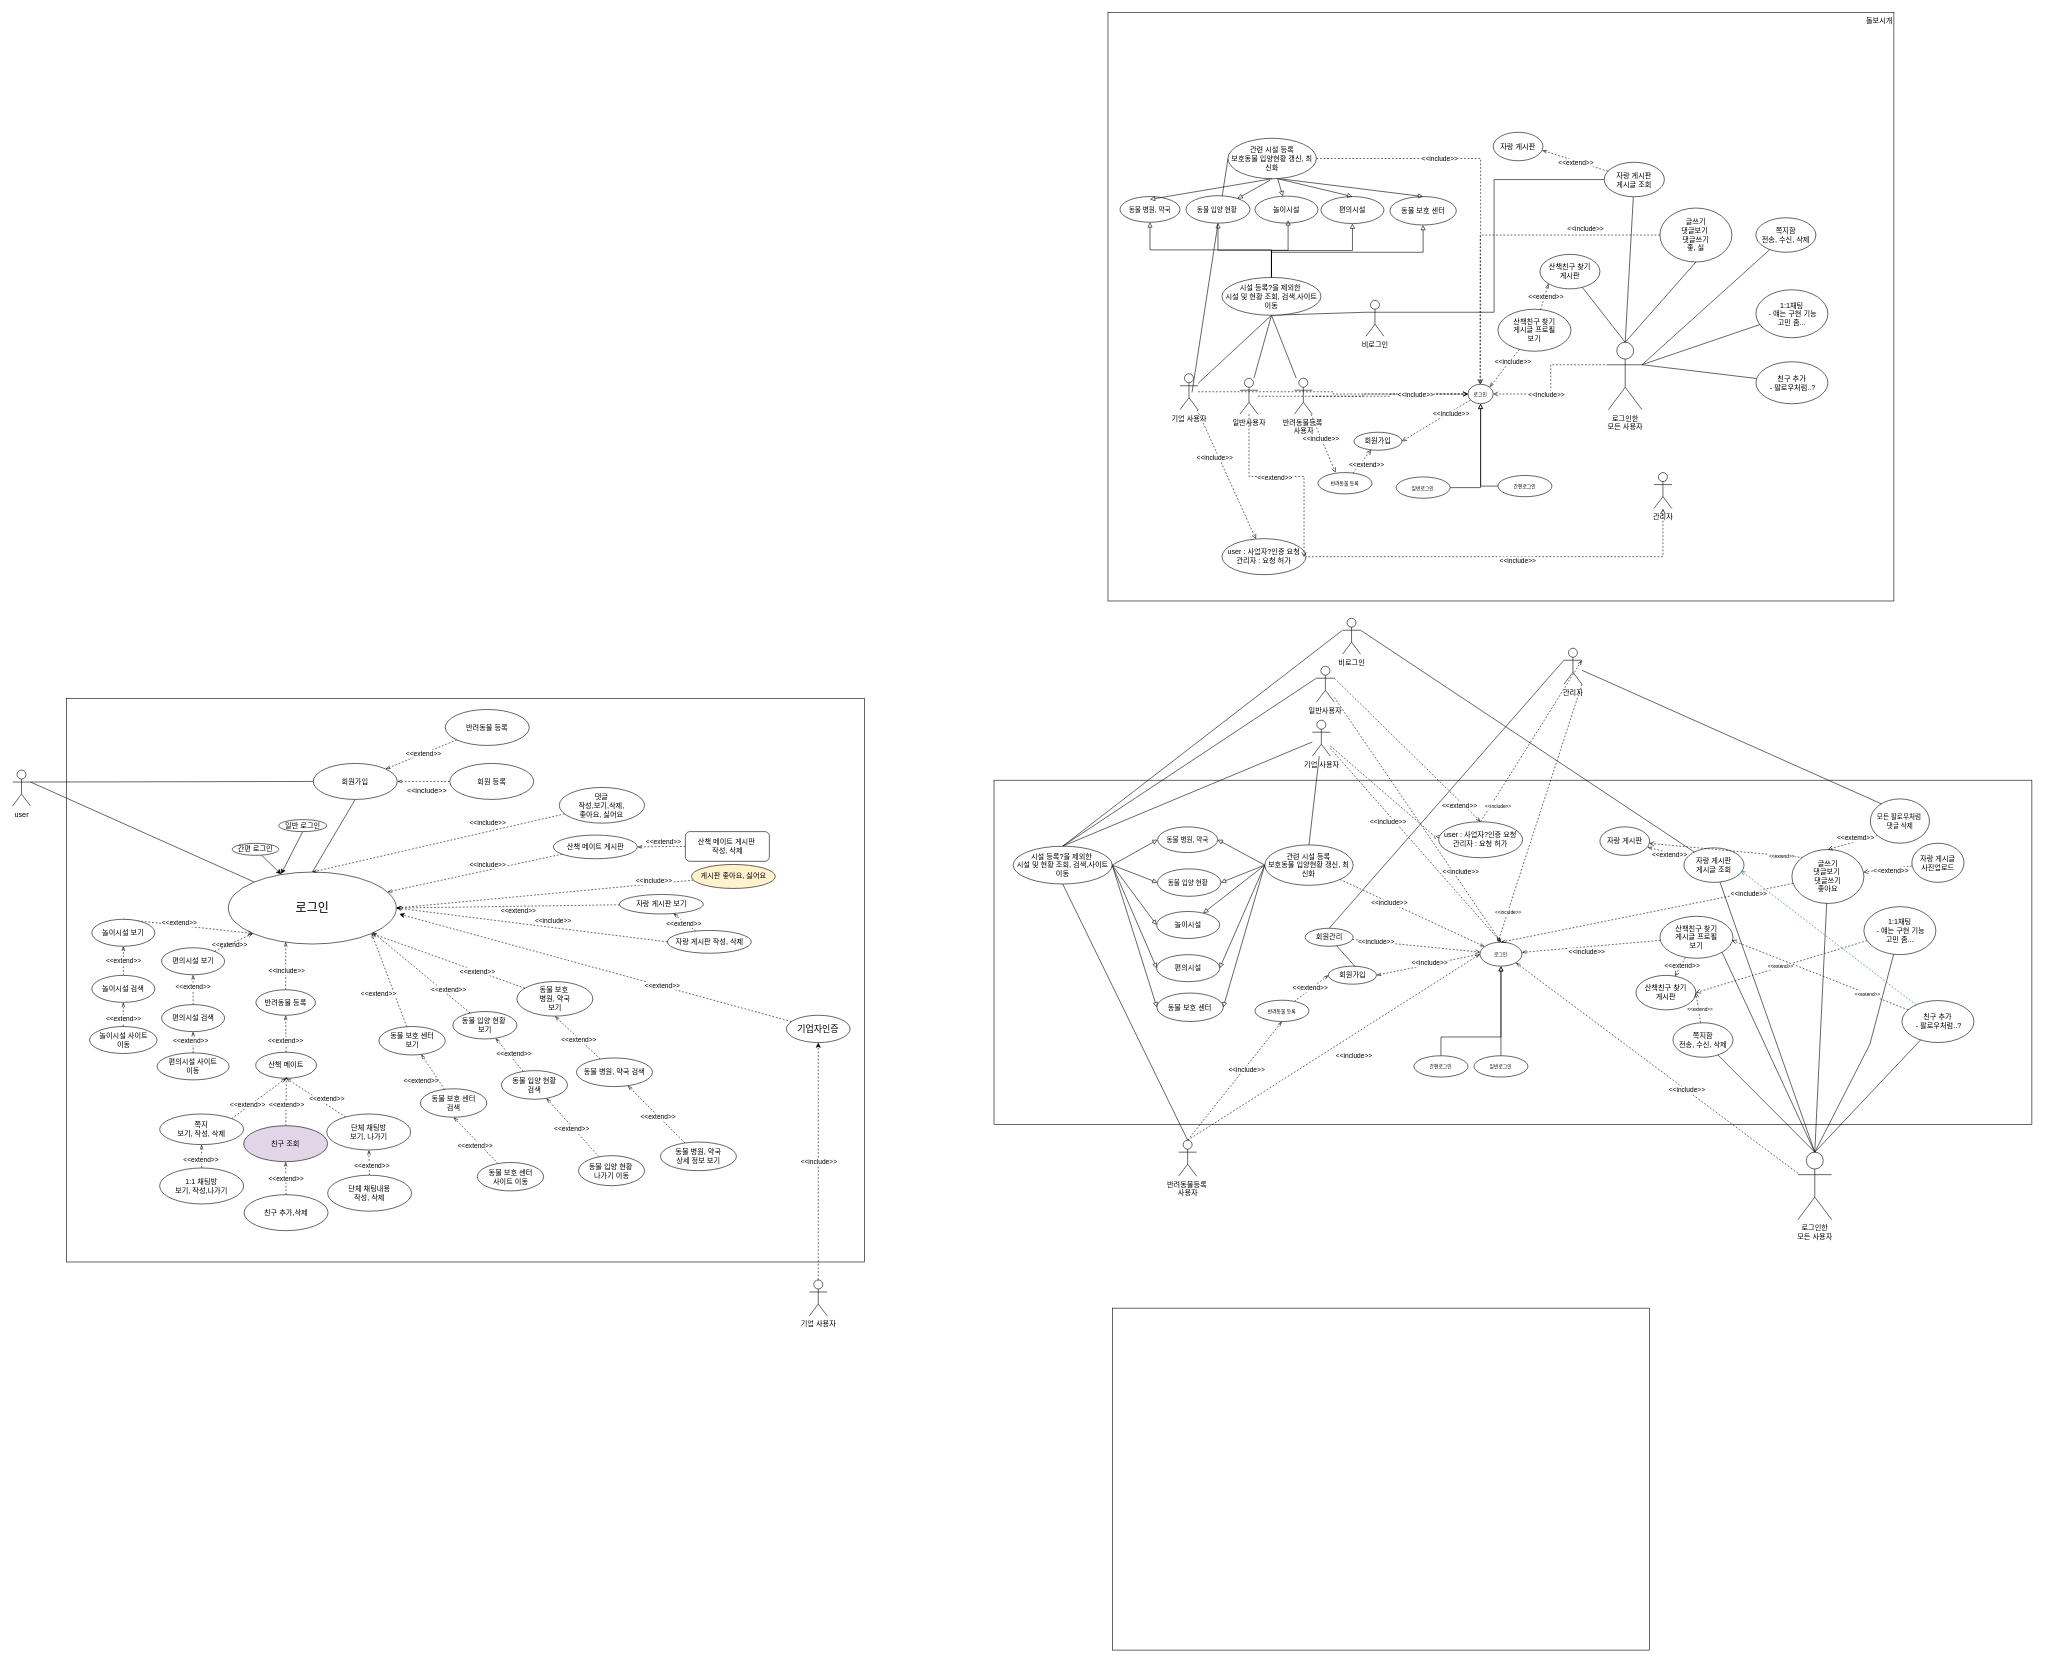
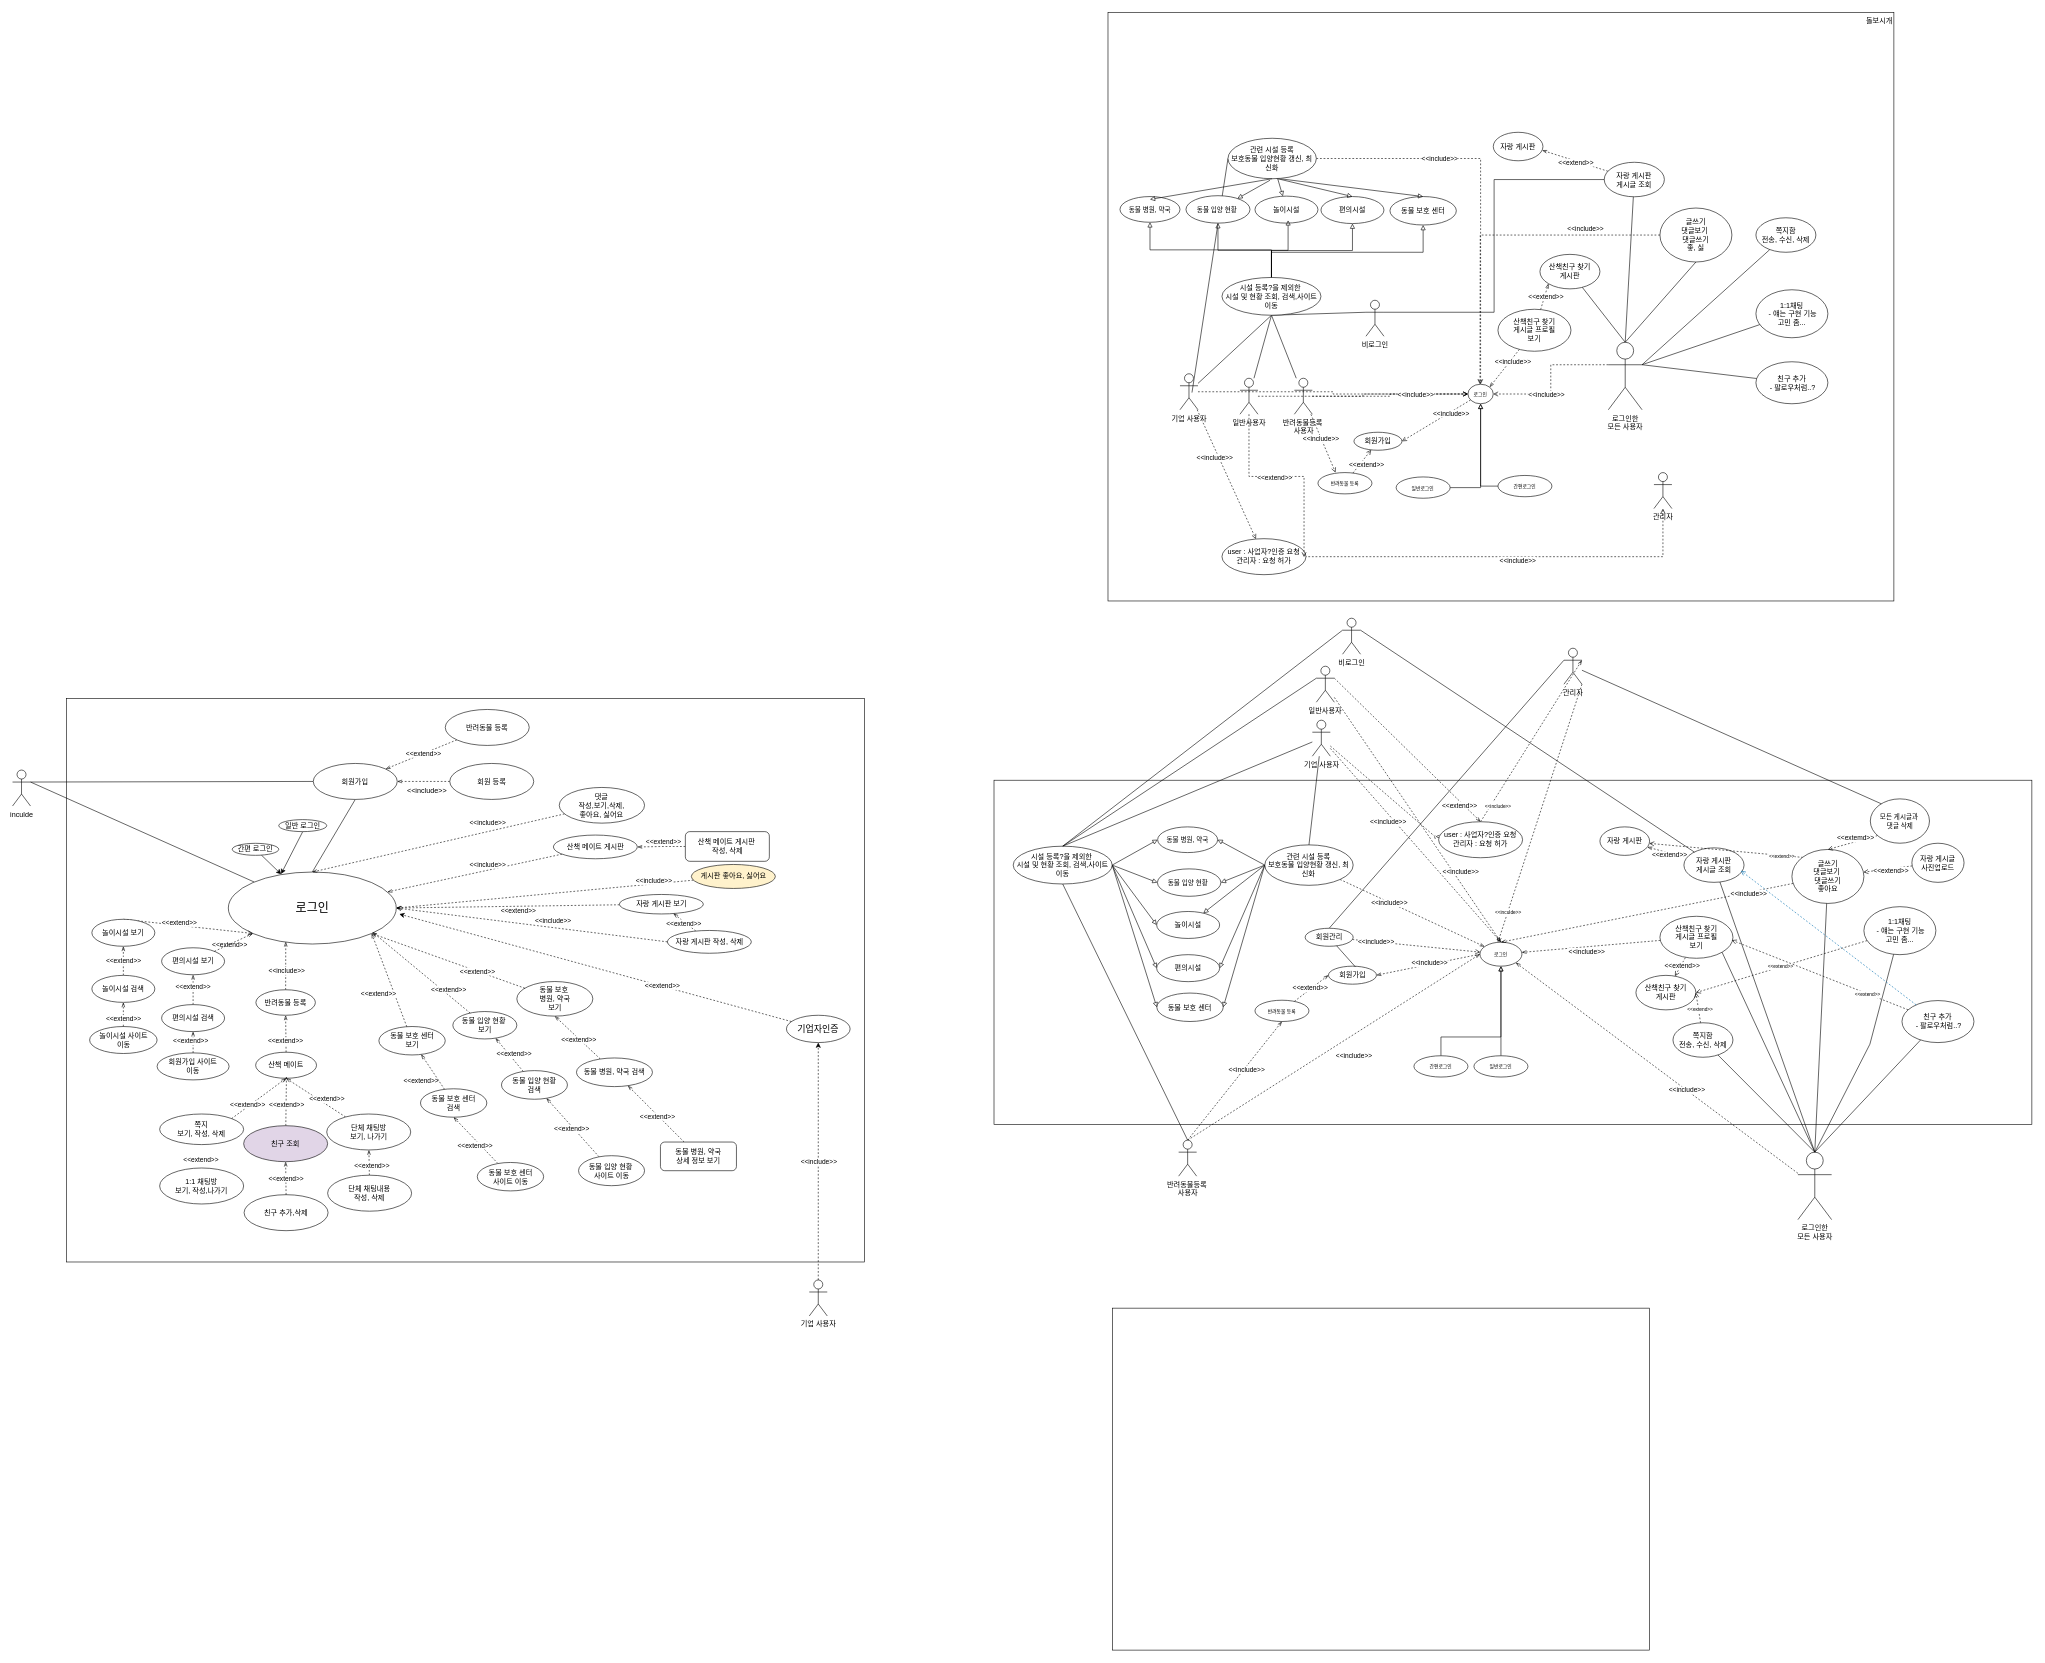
- <mxCell id="12" value="user" style="shape=umlActor;verticalLabelPosition=bottom;verticalAlign=top;html=1;outlineConnect=0;" parent="1" vertex="1"><mxGeometry x="20" y="1283.07" width="30" height="60" as="geometry" /></mxCell>
+ <mxCell id="12" value="inculde" style="shape=umlActor;verticalLabelPosition=bottom;verticalAlign=top;html=1;outlineConnect=0;" parent="1" vertex="1"><mxGeometry x="20" y="1283.07" width="30" height="60" as="geometry" /></mxCell>
- <mxCell id="293" value="&lt;font style=&quot;font-size: 11px;&quot;&gt;모든 팔로우처럼&amp;nbsp;&lt;/font&gt;&lt;div&gt;&lt;font style=&quot;font-size: 11px;&quot;&gt;댓글 &lt;/font&gt;&lt;span style=&quot;font-size: 11px; background-color: initial;&quot;&gt;삭제&lt;/span&gt;&lt;/div&gt;" style="ellipse;whiteSpace=wrap;html=1;" parent="1" vertex="1"><mxGeometry x="3116.7" y="1331.1" width="98.6" height="73.95" as="geometry" /></mxCell>
+ <mxCell id="293" value="&lt;font style=&quot;font-size: 11px;&quot;&gt;모든 게시글과&amp;nbsp;&lt;/font&gt;&lt;div&gt;&lt;font style=&quot;font-size: 11px;&quot;&gt;댓글 &lt;/font&gt;&lt;span style=&quot;font-size: 11px; background-color: initial;&quot;&gt;삭제&lt;/span&gt;&lt;/div&gt;" style="ellipse;whiteSpace=wrap;html=1;" parent="1" vertex="1"><mxGeometry x="3116.7" y="1331.1" width="98.6" height="73.95" as="geometry" /></mxCell>
- <mxCell id="67" value="편의시설 사이트&lt;div&gt;이동&lt;/div&gt;" style="ellipse;whiteSpace=wrap;html=1;" parent="1" vertex="1"><mxGeometry x="261" y="1754.55" width="120" height="45" as="geometry" /></mxCell>
+ <mxCell id="67" value="회원가입 사이트&lt;div&gt;이동&lt;/div&gt;" style="ellipse;whiteSpace=wrap;html=1;" parent="1" vertex="1"><mxGeometry x="261" y="1754.55" width="120" height="45" as="geometry" /></mxCell>
- <mxCell id="72" value="" style="rounded=0;orthogonalLoop=1;jettySize=auto;html=1;endArrow=openThin;endFill=0;dashed=1;" parent="1" source="73" target="20" edge="1"><mxGeometry relative="1" as="geometry" /></mxCell>
- <mxCell id="111" value="동물 병원, 약국&lt;div&gt;상세 정보 보기&lt;/div&gt;" style="ellipse;whiteSpace=wrap;html=1;" parent="1" vertex="1"><mxGeometry x="1100" y="1903.14" width="126.69" height="47.75" as="geometry" /></mxCell>
+ <mxCell id="111" value="동물 병원, 약국&lt;div&gt;상세 정보 보기&lt;/div&gt;" style="whiteSpace=wrap;html=1;rounded=1;" parent="1" vertex="1"><mxGeometry x="1100" y="1903.14" width="126.69" height="47.75" as="geometry" /></mxCell>
- <mxCell id="94" value="동물 입양&amp;nbsp;&lt;span style=&quot;background-color: initial;&quot;&gt;현황&amp;nbsp;&lt;/span&gt;&lt;div&gt;나가기 이동&lt;/div&gt;" style="ellipse;whiteSpace=wrap;html=1;" parent="1" vertex="1"><mxGeometry x="963.51" y="1925.89" width="110" height="50" as="geometry" /></mxCell>
+ <mxCell id="94" value="동물 입양&amp;nbsp;&lt;span style=&quot;background-color: initial;&quot;&gt;현황&amp;nbsp;&lt;/span&gt;&lt;div&gt;사이트 이동&lt;/div&gt;" style="ellipse;whiteSpace=wrap;html=1;" parent="1" vertex="1"><mxGeometry x="963.51" y="1925.89" width="110" height="50" as="geometry" /></mxCell>
